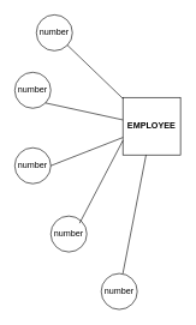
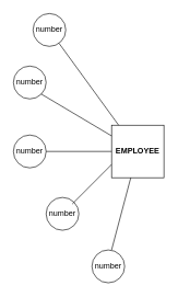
- <mxCell id="2" value="EMPLOYEE" style="whiteSpace=wrap;html=1;aspect=fixed;fontStyle=1;fontFamily=Helvetica;" vertex="1" parent="1"><mxGeometry x="170" y="135" width="80" height="80" as="geometry" /></mxCell>
+ <mxCell id="2" value="EMPLOYEE" style="whiteSpace=wrap;html=1;aspect=fixed;fontStyle=1;fontFamily=Helvetica;" vertex="1" parent="1"><mxGeometry x="170" y="190" width="80" height="80" as="geometry" /></mxCell>
